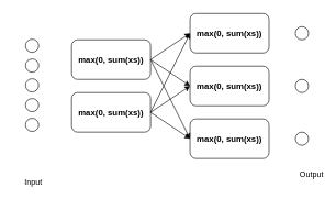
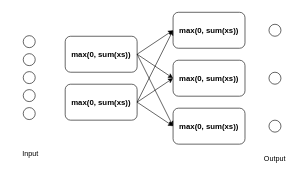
- <mxCell id="22" value="Output" style="text;html=1;strokeColor=none;fillColor=none;align=center;verticalAlign=middle;whiteSpace=wrap;rounded=0;" vertex="1" parent="1"><mxGeometry x="443" y="250" width="60" height="30" as="geometry" /></mxCell>
+ <mxCell id="22" value="Output" style="text;html=1;strokeColor=none;fillColor=none;align=center;verticalAlign=middle;whiteSpace=wrap;rounded=0;" vertex="1" parent="1"><mxGeometry x="428" y="250" width="60" height="30" as="geometry" /></mxCell>
- <mxCell id="21" value="Input" style="text;html=1;strokeColor=none;fillColor=none;align=center;verticalAlign=middle;whiteSpace=wrap;rounded=0;" vertex="1" parent="1"><mxGeometry x="20" y="262" width="60" height="30" as="geometry" /></mxCell>
+ <mxCell id="21" value="Input" style="text;html=1;strokeColor=none;fillColor=none;align=center;verticalAlign=middle;whiteSpace=wrap;rounded=0;" vertex="1" parent="1"><mxGeometry x="20" y="242" width="60" height="30" as="geometry" /></mxCell>
